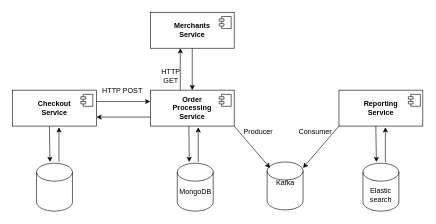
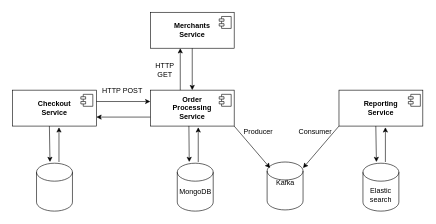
- <mxCell id="12" value="HTTP&lt;br&gt;GET" style="text;html=1;align=center;verticalAlign=middle;resizable=0;points=[];autosize=1;strokeColor=none;fillColor=none;" parent="1" vertex="1"><mxGeometry x="259" y="112" width="50" height="30" as="geometry" /></mxCell>
+ <mxCell id="12" value="HTTP&lt;br&gt;GET" style="text;html=1;align=center;verticalAlign=middle;resizable=0;points=[];autosize=1;strokeColor=none;fillColor=none;" parent="1" vertex="1"><mxGeometry x="249" y="102" width="50" height="30" as="geometry" /></mxCell>
